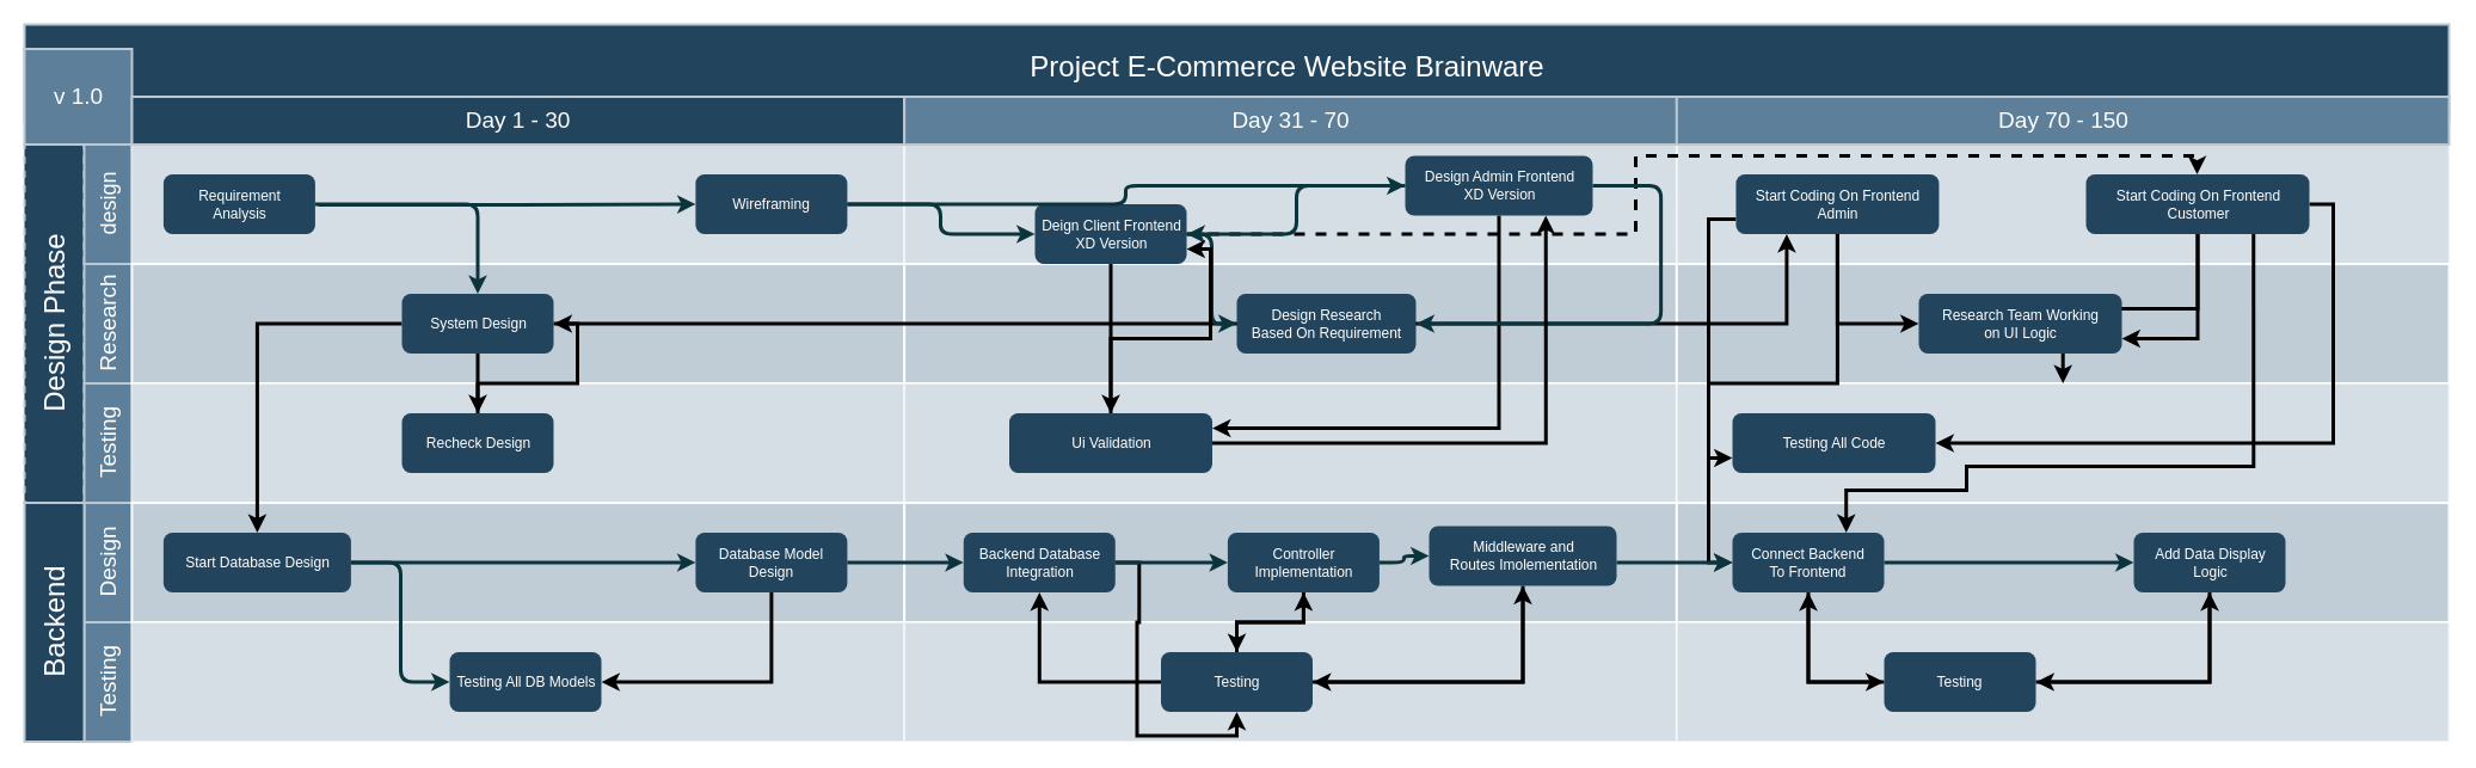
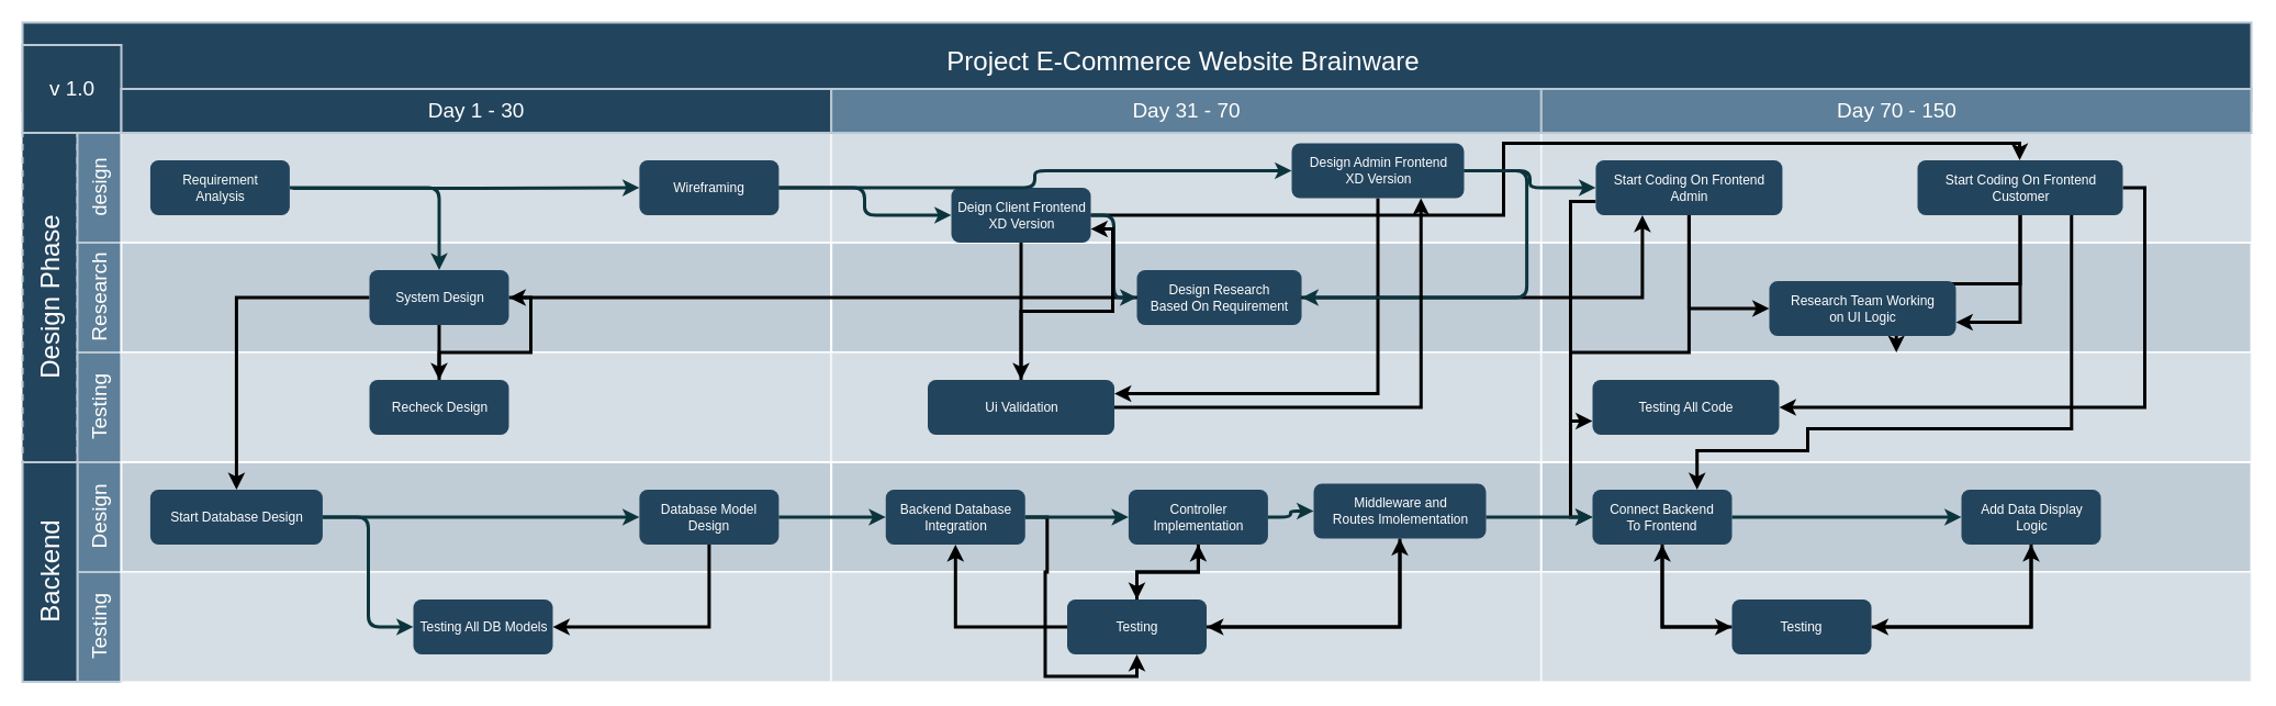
- <mxCell id="5" value="v 1.0" style="strokeColor=#BAC8D3;fillColor=#5d7f99;fontSize=19;strokeWidth=2;fontFamily=Helvetica;html=1;labelBackgroundColor=none;fontColor=#FFFFFF;" parent="1" vertex="1"><mxGeometry x="20" y="40.5" width="90" height="80" as="geometry" /></mxCell>
+ <mxCell id="5" value="v 1.0" style="strokeColor=#BAC8D3;fillColor=#23445d;fontSize=19;strokeWidth=2;fontFamily=Helvetica;html=1;labelBackgroundColor=none;fontColor=#FFFFFF;" parent="1" vertex="1"><mxGeometry x="20" y="40.5" width="90" height="80" as="geometry" /></mxCell>
- <mxCell id="37" style="edgeStyle=orthogonalEdgeStyle;rounded=0;orthogonalLoop=1;jettySize=auto;html=1;fontSize=18;fontColor=#fff;strokeWidth=3;dashed=1;" parent="1" source="39" target="82" edge="1"><mxGeometry relative="1" as="geometry"><Array as="points"><mxPoint x="1369" y="196" /><mxPoint x="1369" y="130" /><mxPoint x="1839" y="130" /></Array></mxGeometry></mxCell>
+ <mxCell id="37" style="edgeStyle=orthogonalEdgeStyle;rounded=0;orthogonalLoop=1;jettySize=auto;html=1;fontSize=18;fontColor=#fff;strokeWidth=3;" parent="1" source="39" target="82" edge="1"><mxGeometry relative="1" as="geometry"><Array as="points"><mxPoint x="1369" y="196" /><mxPoint x="1369" y="130" /><mxPoint x="1839" y="130" /></Array></mxGeometry></mxCell>
- <mxCell id="71" value="" style="edgeStyle=elbowEdgeStyle;elbow=horizontal;strokeWidth=3;strokeColor=#0C343D;fontFamily=Helvetica;html=1;" parent="1" source="41" target="39" edge="1"><mxGeometry x="32.449" y="940.5" width="131.973" height="100" as="geometry"><mxPoint x="-127.551" y="120.5" as="sourcePoint" /><mxPoint x="4.422" y="20.5" as="targetPoint" /></mxGeometry></mxCell>
+ <mxCell id="71" value="" style="edgeStyle=elbowEdgeStyle;elbow=horizontal;strokeWidth=3;strokeColor=#0C343D;fontFamily=Helvetica;html=1;" parent="1" source="41" target="60" edge="1"><mxGeometry x="32.449" y="940.5" width="131.973" height="100" as="geometry"><mxPoint x="-127.551" y="120.5" as="sourcePoint" /><mxPoint x="4.422" y="20.5" as="targetPoint" /></mxGeometry></mxCell>
- <mxCell id="83" value="Research Team Working&lt;br&gt;on UI Logic" style="rounded=1;fillColor=#23445D;strokeColor=none;strokeWidth=2;gradientColor=none;fontFamily=Helvetica;html=1;fontColor=#fff;" parent="1" vertex="1"><mxGeometry x="1606" y="245.5" width="170" height="50" as="geometry" /></mxCell>
+ <mxCell id="83" value="Research Team Working&lt;br&gt;on UI Logic" style="rounded=1;fillColor=#23445D;strokeColor=none;strokeWidth=2;gradientColor=none;fontFamily=Helvetica;html=1;fontColor=#fff;" parent="1" vertex="1"><mxGeometry x="1611" y="255.5" width="170" height="50" as="geometry" /></mxCell>
